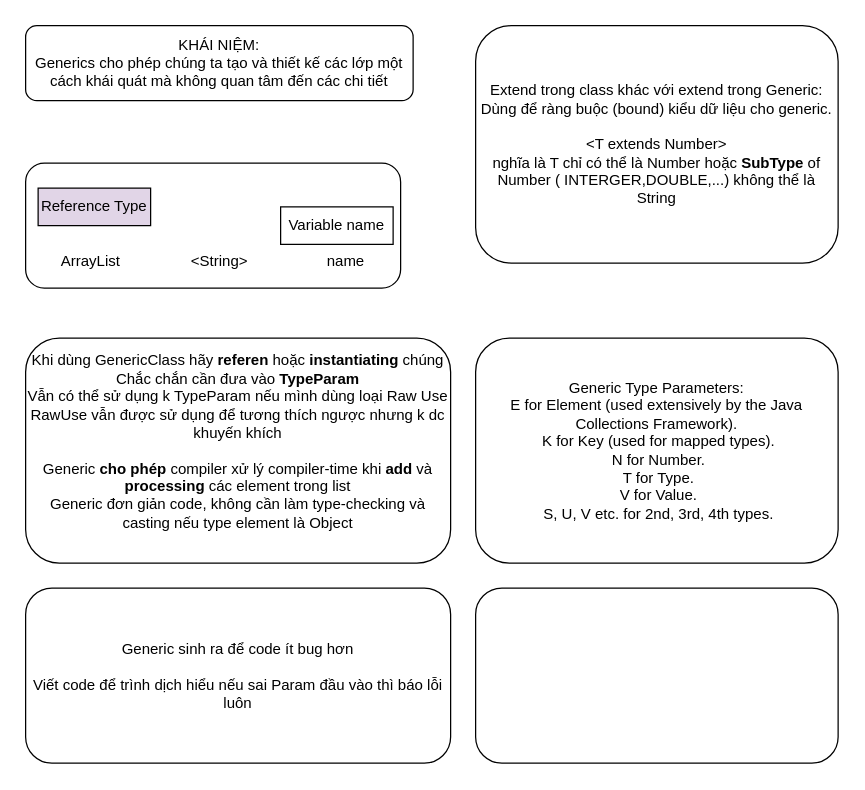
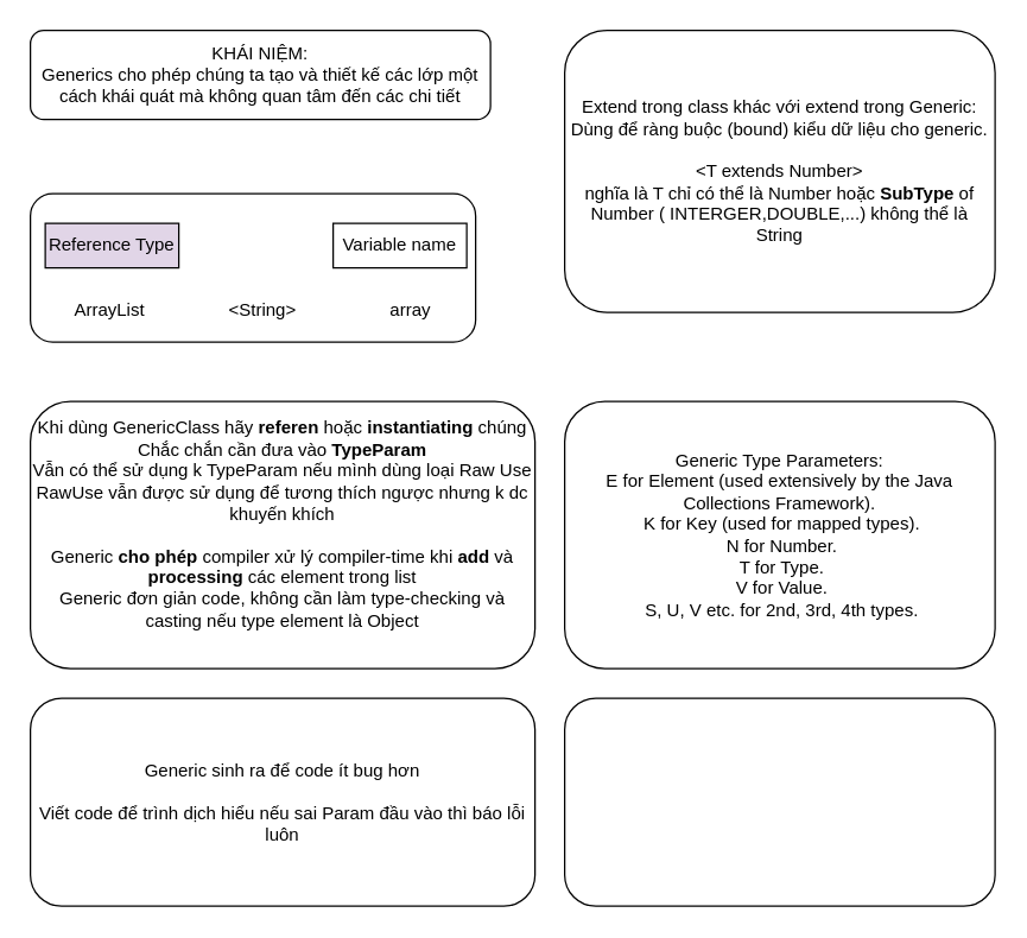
- <mxCell id="2" value="&lt;div&gt;&lt;br&gt;&lt;/div&gt;&lt;div&gt;&lt;br&gt;&lt;/div&gt;&lt;div&gt;&lt;br&gt;&lt;/div&gt;&lt;div&gt;&lt;br&gt;&lt;/div&gt;ArrayList&amp;nbsp; &amp;nbsp; &amp;nbsp; &amp;nbsp; &amp;nbsp; &amp;nbsp; &amp;nbsp; &amp;nbsp; &amp;nbsp;&amp;lt;String&amp;gt;&amp;nbsp; &amp;nbsp; &amp;nbsp; &amp;nbsp; &amp;nbsp; &amp;nbsp; &amp;nbsp; &amp;nbsp; &amp;nbsp; &amp;nbsp;name" style="rounded=1;whiteSpace=wrap;html=1;" parent="1" vertex="1"><mxGeometry x="20" y="130" width="300" height="100" as="geometry" /></mxCell>
+ <mxCell id="2" value="&lt;div&gt;&lt;br&gt;&lt;/div&gt;&lt;div&gt;&lt;br&gt;&lt;/div&gt;&lt;div&gt;&lt;br&gt;&lt;/div&gt;&lt;div&gt;&lt;br&gt;&lt;/div&gt;ArrayList&amp;nbsp; &amp;nbsp; &amp;nbsp; &amp;nbsp; &amp;nbsp; &amp;nbsp; &amp;nbsp; &amp;nbsp; &amp;nbsp;&amp;lt;String&amp;gt;&amp;nbsp; &amp;nbsp; &amp;nbsp; &amp;nbsp; &amp;nbsp; &amp;nbsp; &amp;nbsp; &amp;nbsp; &amp;nbsp; &amp;nbsp;array" style="rounded=1;whiteSpace=wrap;html=1;" parent="1" vertex="1"><mxGeometry x="20" y="130" width="300" height="100" as="geometry" /></mxCell>
- <mxCell id="5" value="Variable name" style="rounded=0;whiteSpace=wrap;html=1;" parent="1" vertex="1"><mxGeometry x="224" y="165" width="90" height="30" as="geometry" /></mxCell>
+ <mxCell id="5" value="Variable name" style="rounded=0;whiteSpace=wrap;html=1;" parent="1" vertex="1"><mxGeometry x="224" y="150" width="90" height="30" as="geometry" /></mxCell>
